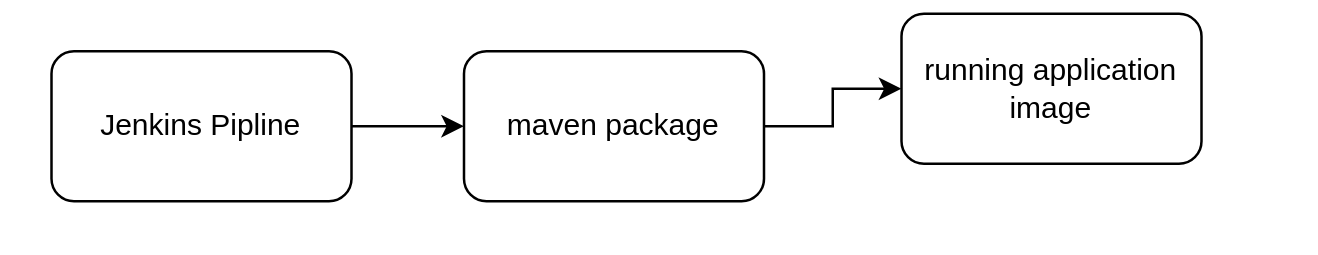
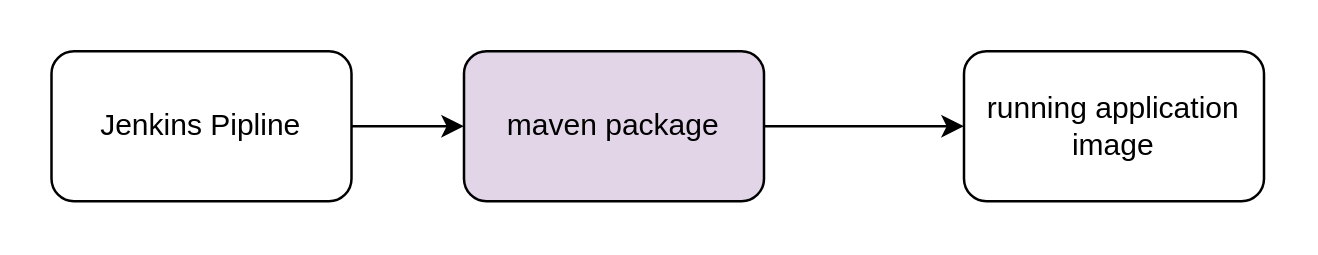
- <mxCell id="6" value="running application image" style="whiteSpace=wrap;html=1;rounded=1;" vertex="1" parent="1"><mxGeometry x="360" y="5" width="120" height="60" as="geometry" /></mxCell>
+ <mxCell id="6" value="running application image" style="whiteSpace=wrap;html=1;rounded=1;" vertex="1" parent="1"><mxGeometry x="385" y="20" width="120" height="60" as="geometry" /></mxCell>
- <mxCell id="5" value="maven package" style="whiteSpace=wrap;html=1;rounded=1;" vertex="1" parent="1"><mxGeometry x="185" y="20" width="120" height="60" as="geometry" /></mxCell>
+ <mxCell id="5" value="maven package" style="whiteSpace=wrap;html=1;rounded=1;fillColor=#e1d5e7;" vertex="1" parent="1"><mxGeometry x="185" y="20" width="120" height="60" as="geometry" /></mxCell>
